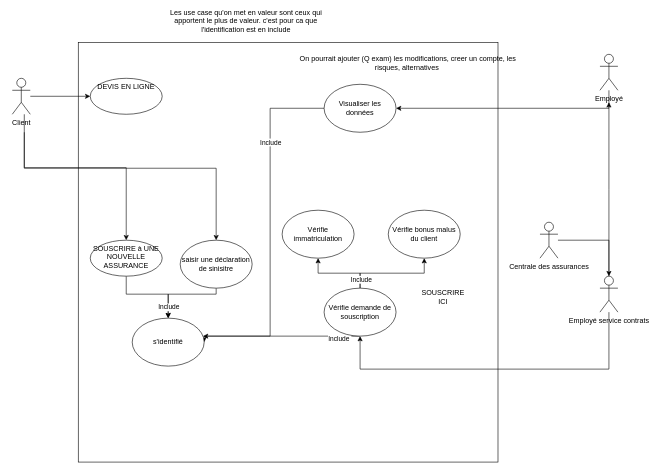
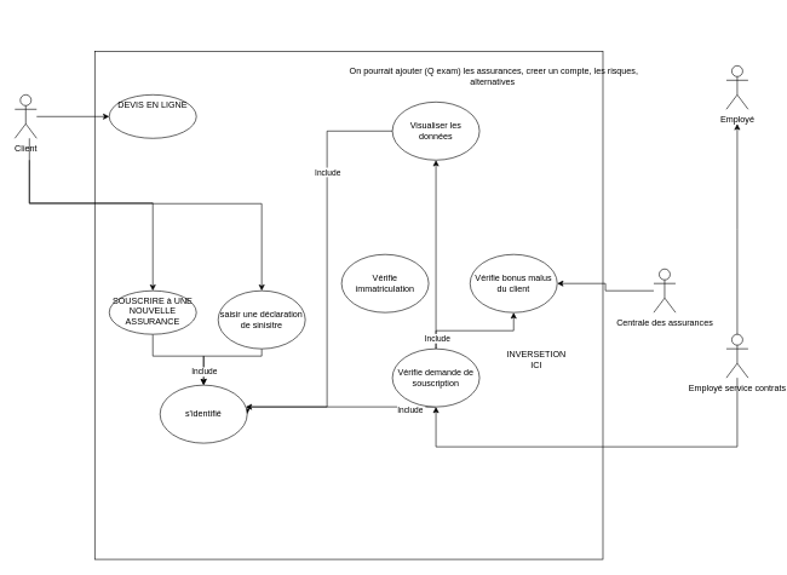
- <mxCell id="33" value="Les use case qu'on met en valeur sont ceux qui apportent le plus de valeur. c'est pour ca que l'identification est en include" style="text;html=1;strokeColor=none;fillColor=none;align=center;verticalAlign=middle;whiteSpace=wrap;rounded=0;" vertex="1" parent="1"><mxGeometry x="280" y="20" width="260" height="30" as="geometry" /></mxCell>
- <mxCell id="34" value="On pourrait ajouter (Q exam) les modifications, creer un compte, les risques, alternatives&amp;nbsp;" style="text;html=1;strokeColor=none;fillColor=none;align=center;verticalAlign=middle;whiteSpace=wrap;rounded=0;" vertex="1" parent="1"><mxGeometry x="480" y="90" width="400" height="30" as="geometry" /></mxCell>
+ <mxCell id="34" value="On pourrait ajouter (Q exam) les assurances, creer un compte, les risques, alternatives&amp;nbsp;" style="text;html=1;strokeColor=none;fillColor=none;align=center;verticalAlign=middle;whiteSpace=wrap;rounded=0;" vertex="1" parent="1"><mxGeometry x="480" y="90" width="400" height="30" as="geometry" /></mxCell>
- <mxCell id="7" style="edgeStyle=orthogonalEdgeStyle;rounded=0;orthogonalLoop=1;jettySize=auto;html=1;" edge="1" parent="1" source="8" target="24"><mxGeometry relative="1" as="geometry"><Array as="points"><mxPoint x="1015" y="180" /></Array></mxGeometry></mxCell>
- <mxCell id="20" style="edgeStyle=orthogonalEdgeStyle;rounded=0;orthogonalLoop=1;jettySize=auto;html=1;" edge="1" parent="1" source="21" target="11"><mxGeometry relative="1" as="geometry" /></mxCell>
+ <mxCell id="20" style="edgeStyle=orthogonalEdgeStyle;rounded=0;orthogonalLoop=1;jettySize=auto;html=1;" edge="1" parent="1" source="21" target="15"><mxGeometry relative="1" as="geometry" /></mxCell>
- <mxCell id="25" style="edgeStyle=orthogonalEdgeStyle;rounded=0;orthogonalLoop=1;jettySize=auto;html=1;entryX=0.5;entryY=1;entryDx=0;entryDy=0;" edge="1" parent="1" source="30" target="19"><mxGeometry relative="1" as="geometry" /></mxCell>
+ <mxCell id="25" style="edgeStyle=orthogonalEdgeStyle;rounded=0;orthogonalLoop=1;jettySize=auto;html=1;" edge="1" parent="1" source="30" target="24"><mxGeometry relative="1" as="geometry" /></mxCell>
- <mxCell id="32" value="SOUSCRIRE ICI" style="text;html=1;strokeColor=none;fillColor=none;align=center;verticalAlign=middle;whiteSpace=wrap;rounded=0;" vertex="1" parent="1"><mxGeometry x="707" y="480" width="63" height="30" as="geometry" /></mxCell>
+ <mxCell id="32" value="INVERSETION ICI" style="text;html=1;strokeColor=none;fillColor=none;align=center;verticalAlign=middle;whiteSpace=wrap;rounded=0;" vertex="1" parent="1"><mxGeometry x="707" y="480" width="63" height="30" as="geometry" /></mxCell>
